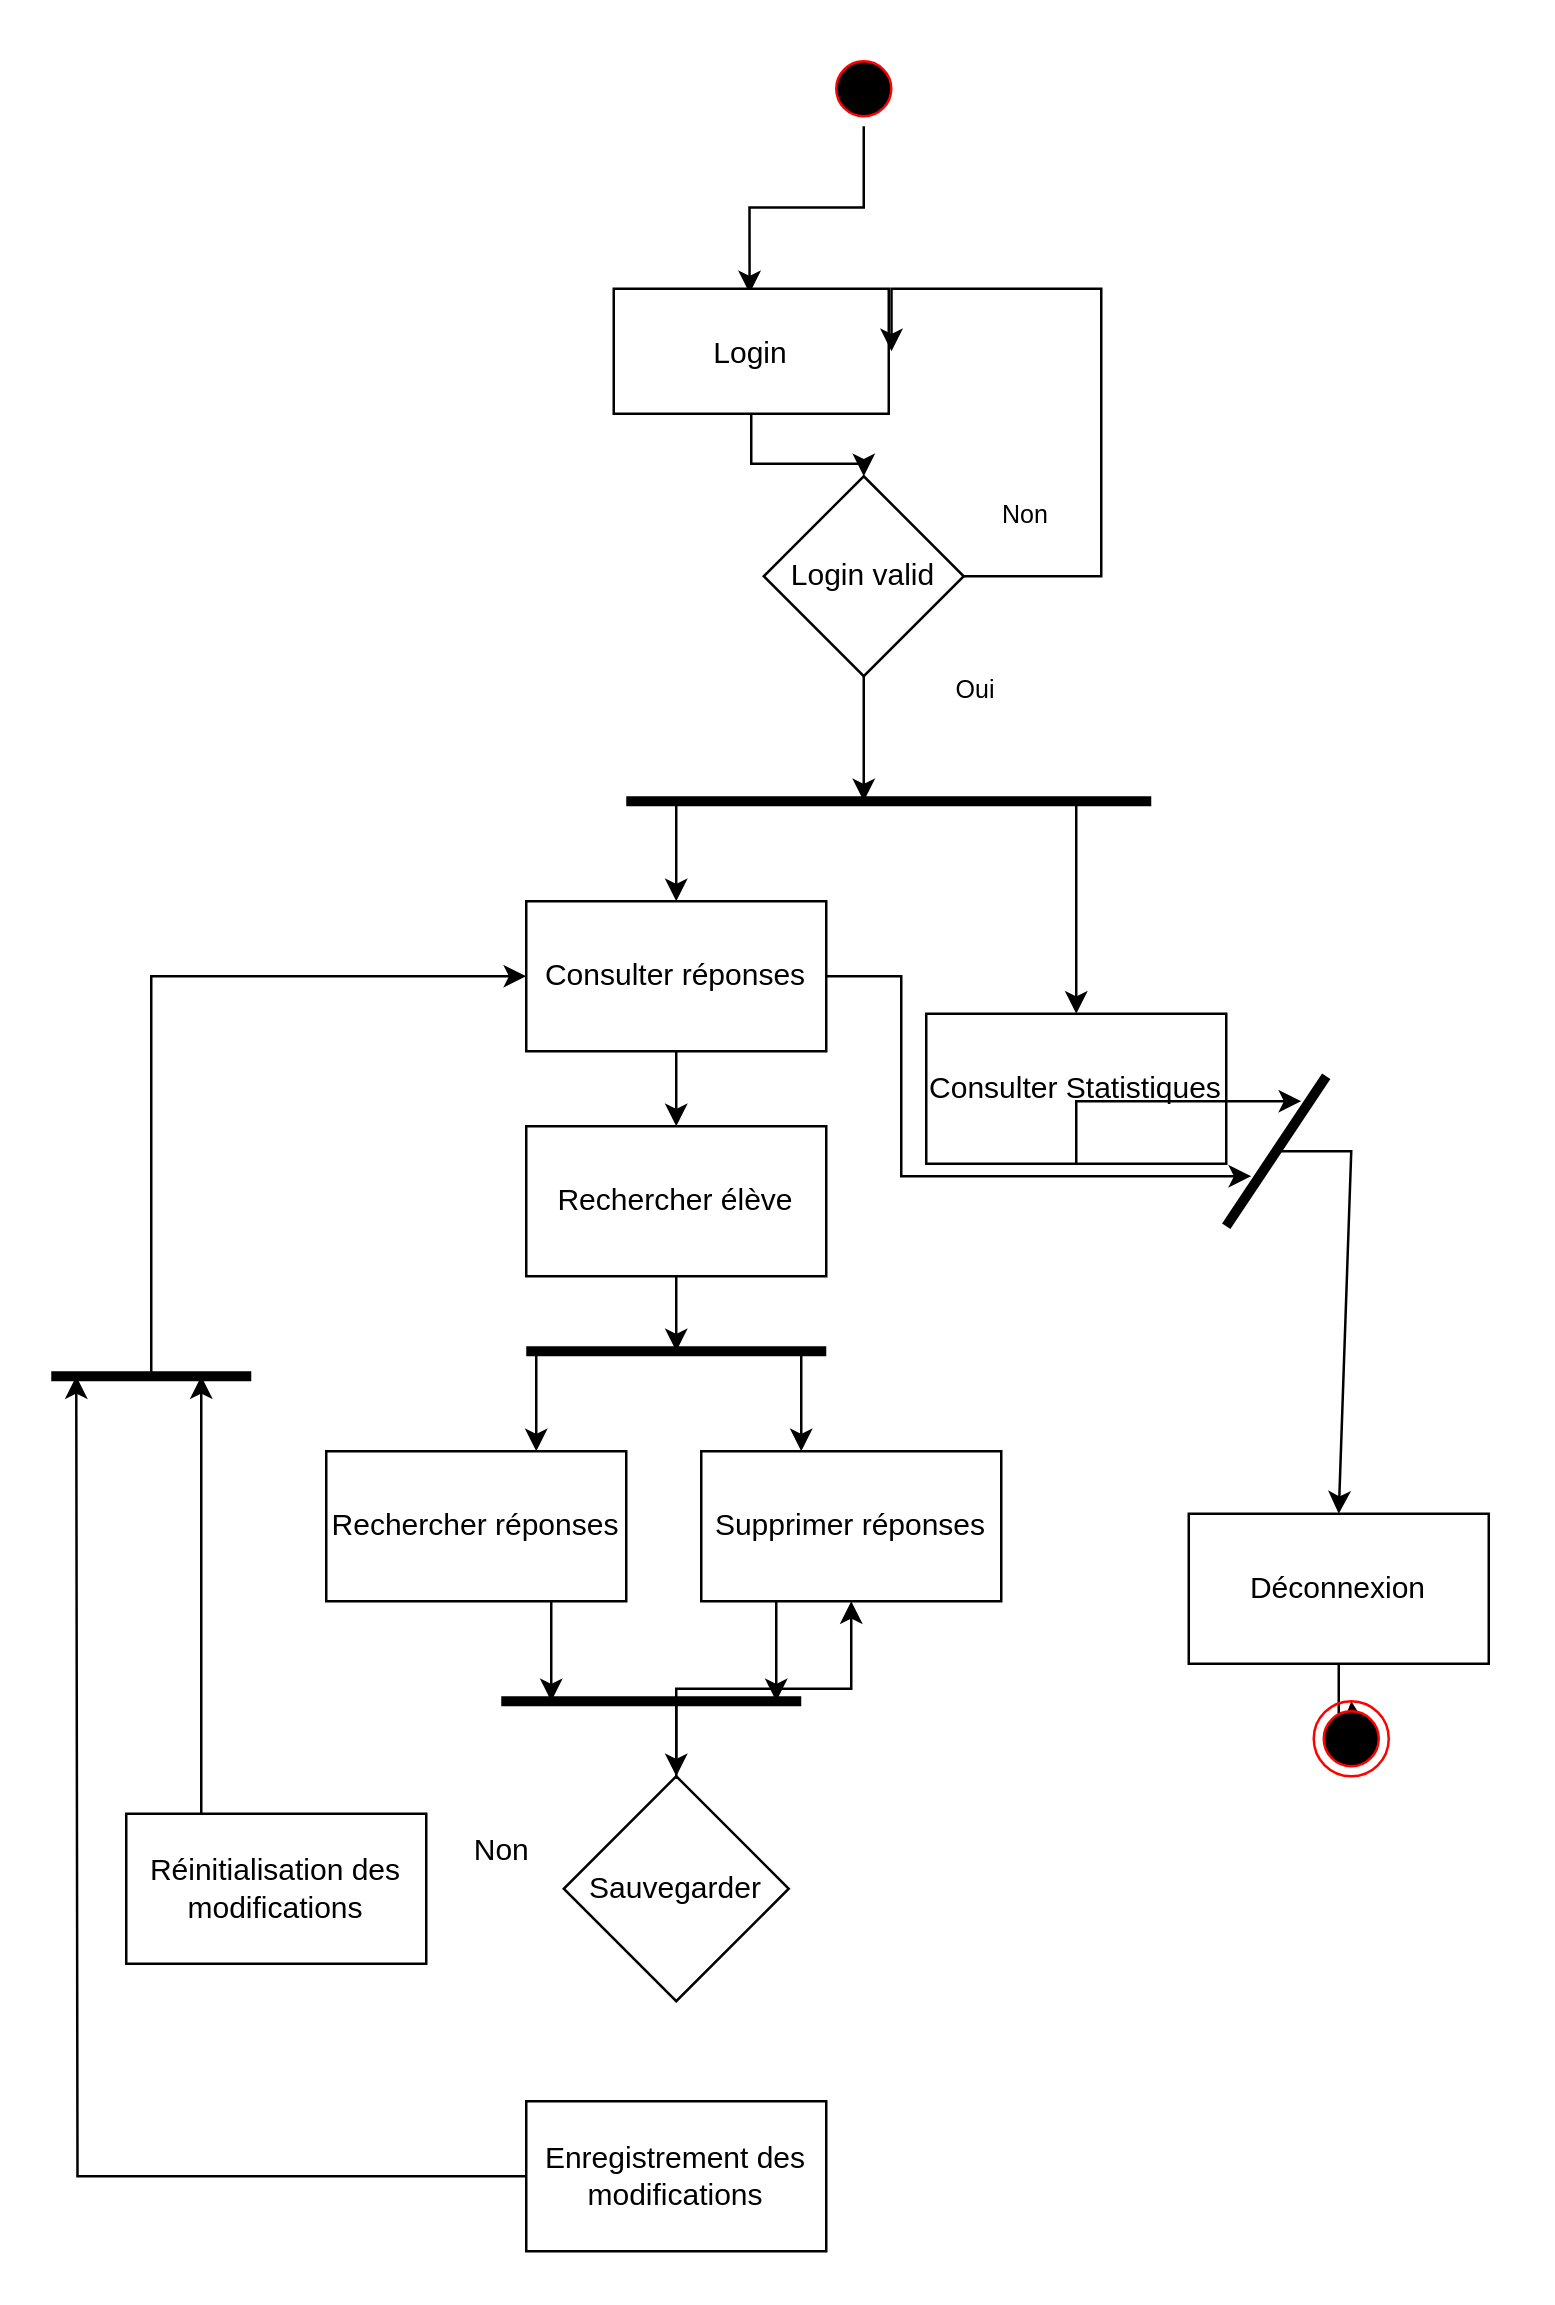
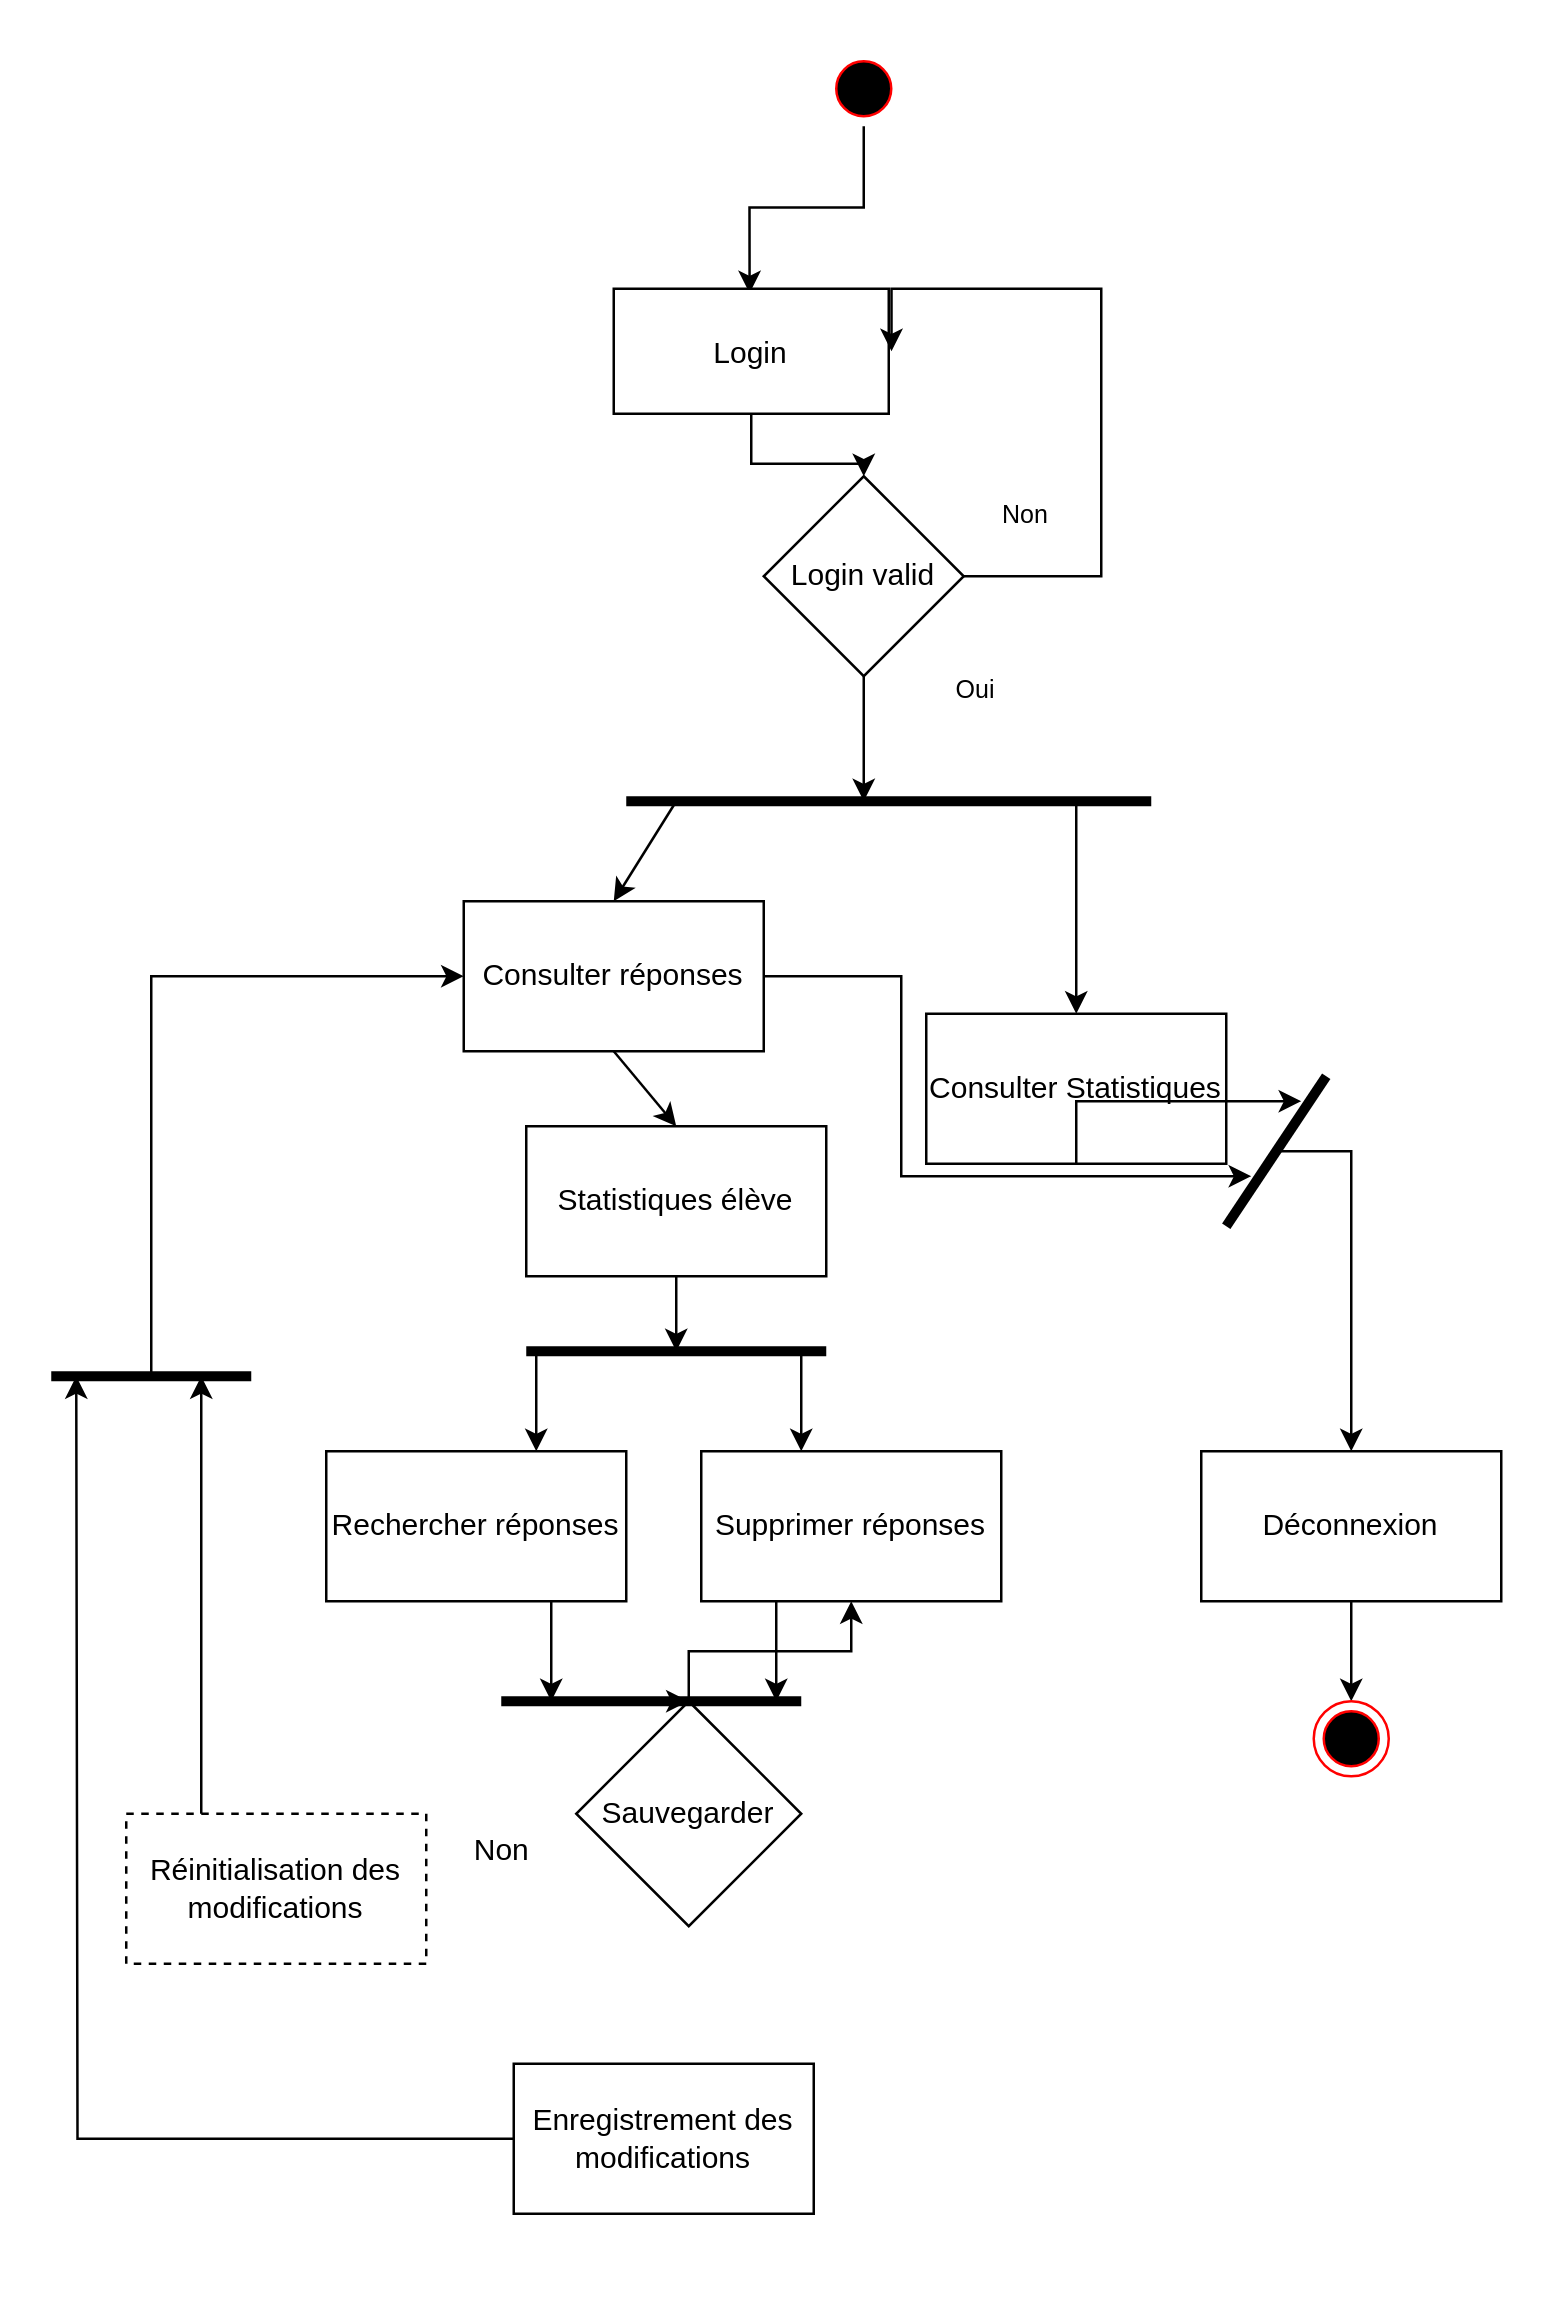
- <mxCell id="8" value="Consulter réponses" style="rounded=0;whiteSpace=wrap;html=1;fillColor=none;" parent="1" vertex="1"><mxGeometry x="210" y="360" width="120" height="60" as="geometry" /></mxCell>
+ <mxCell id="8" value="Consulter réponses" style="rounded=0;whiteSpace=wrap;html=1;fillColor=none;" parent="1" vertex="1"><mxGeometry x="185" y="360" width="120" height="60" as="geometry" /></mxCell>
- <mxCell id="10" value="Rechercher élève" style="rounded=0;whiteSpace=wrap;html=1;fillColor=none;" parent="1" vertex="1"><mxGeometry x="210" y="450" width="120" height="60" as="geometry" /></mxCell>
+ <mxCell id="10" value="Statistiques élève" style="rounded=0;whiteSpace=wrap;html=1;fillColor=none;" parent="1" vertex="1"><mxGeometry x="210" y="450" width="120" height="60" as="geometry" /></mxCell>
- <mxCell id="41" value="Déconnexion" style="rounded=0;whiteSpace=wrap;html=1;fillColor=none;" parent="1" vertex="1"><mxGeometry x="475" y="605" width="120" height="60" as="geometry" /></mxCell>
+ <mxCell id="41" value="Déconnexion" style="rounded=0;whiteSpace=wrap;html=1;fillColor=none;" parent="1" vertex="1"><mxGeometry x="480" y="580" width="120" height="60" as="geometry" /></mxCell>
- <mxCell id="33" value="Réinitialisation des modifications" style="rounded=0;whiteSpace=wrap;html=1;fillColor=none;" parent="1" vertex="1"><mxGeometry x="50" y="725" width="120" height="60" as="geometry" /></mxCell>
+ <mxCell id="33" value="Réinitialisation des modifications" style="rounded=0;whiteSpace=wrap;html=1;fillColor=none;dashed=1;" parent="1" vertex="1"><mxGeometry x="50" y="725" width="120" height="60" as="geometry" /></mxCell>
- <mxCell id="29" value="Sauvegarder" style="rhombus;whiteSpace=wrap;html=1;fillColor=none;" parent="1" vertex="1"><mxGeometry x="225" y="710" width="90" height="90" as="geometry" /></mxCell>
+ <mxCell id="29" value="Sauvegarder" style="rhombus;whiteSpace=wrap;html=1;fillColor=none;" parent="1" vertex="1"><mxGeometry x="230" y="680" width="90" height="90" as="geometry" /></mxCell>
- <mxCell id="35" value="Enregistrement des modifications" style="whiteSpace=wrap;html=1;fillColor=none;strokeColor=rgb(0, 0, 0);fontColor=rgb(0, 0, 0);" parent="1" vertex="1"><mxGeometry x="210" y="840" width="120" height="60" as="geometry" /></mxCell>
+ <mxCell id="35" value="Enregistrement des modifications" style="whiteSpace=wrap;html=1;fillColor=none;strokeColor=rgb(0, 0, 0);fontColor=rgb(0, 0, 0);" parent="1" vertex="1"><mxGeometry x="205" y="825" width="120" height="60" as="geometry" /></mxCell>
